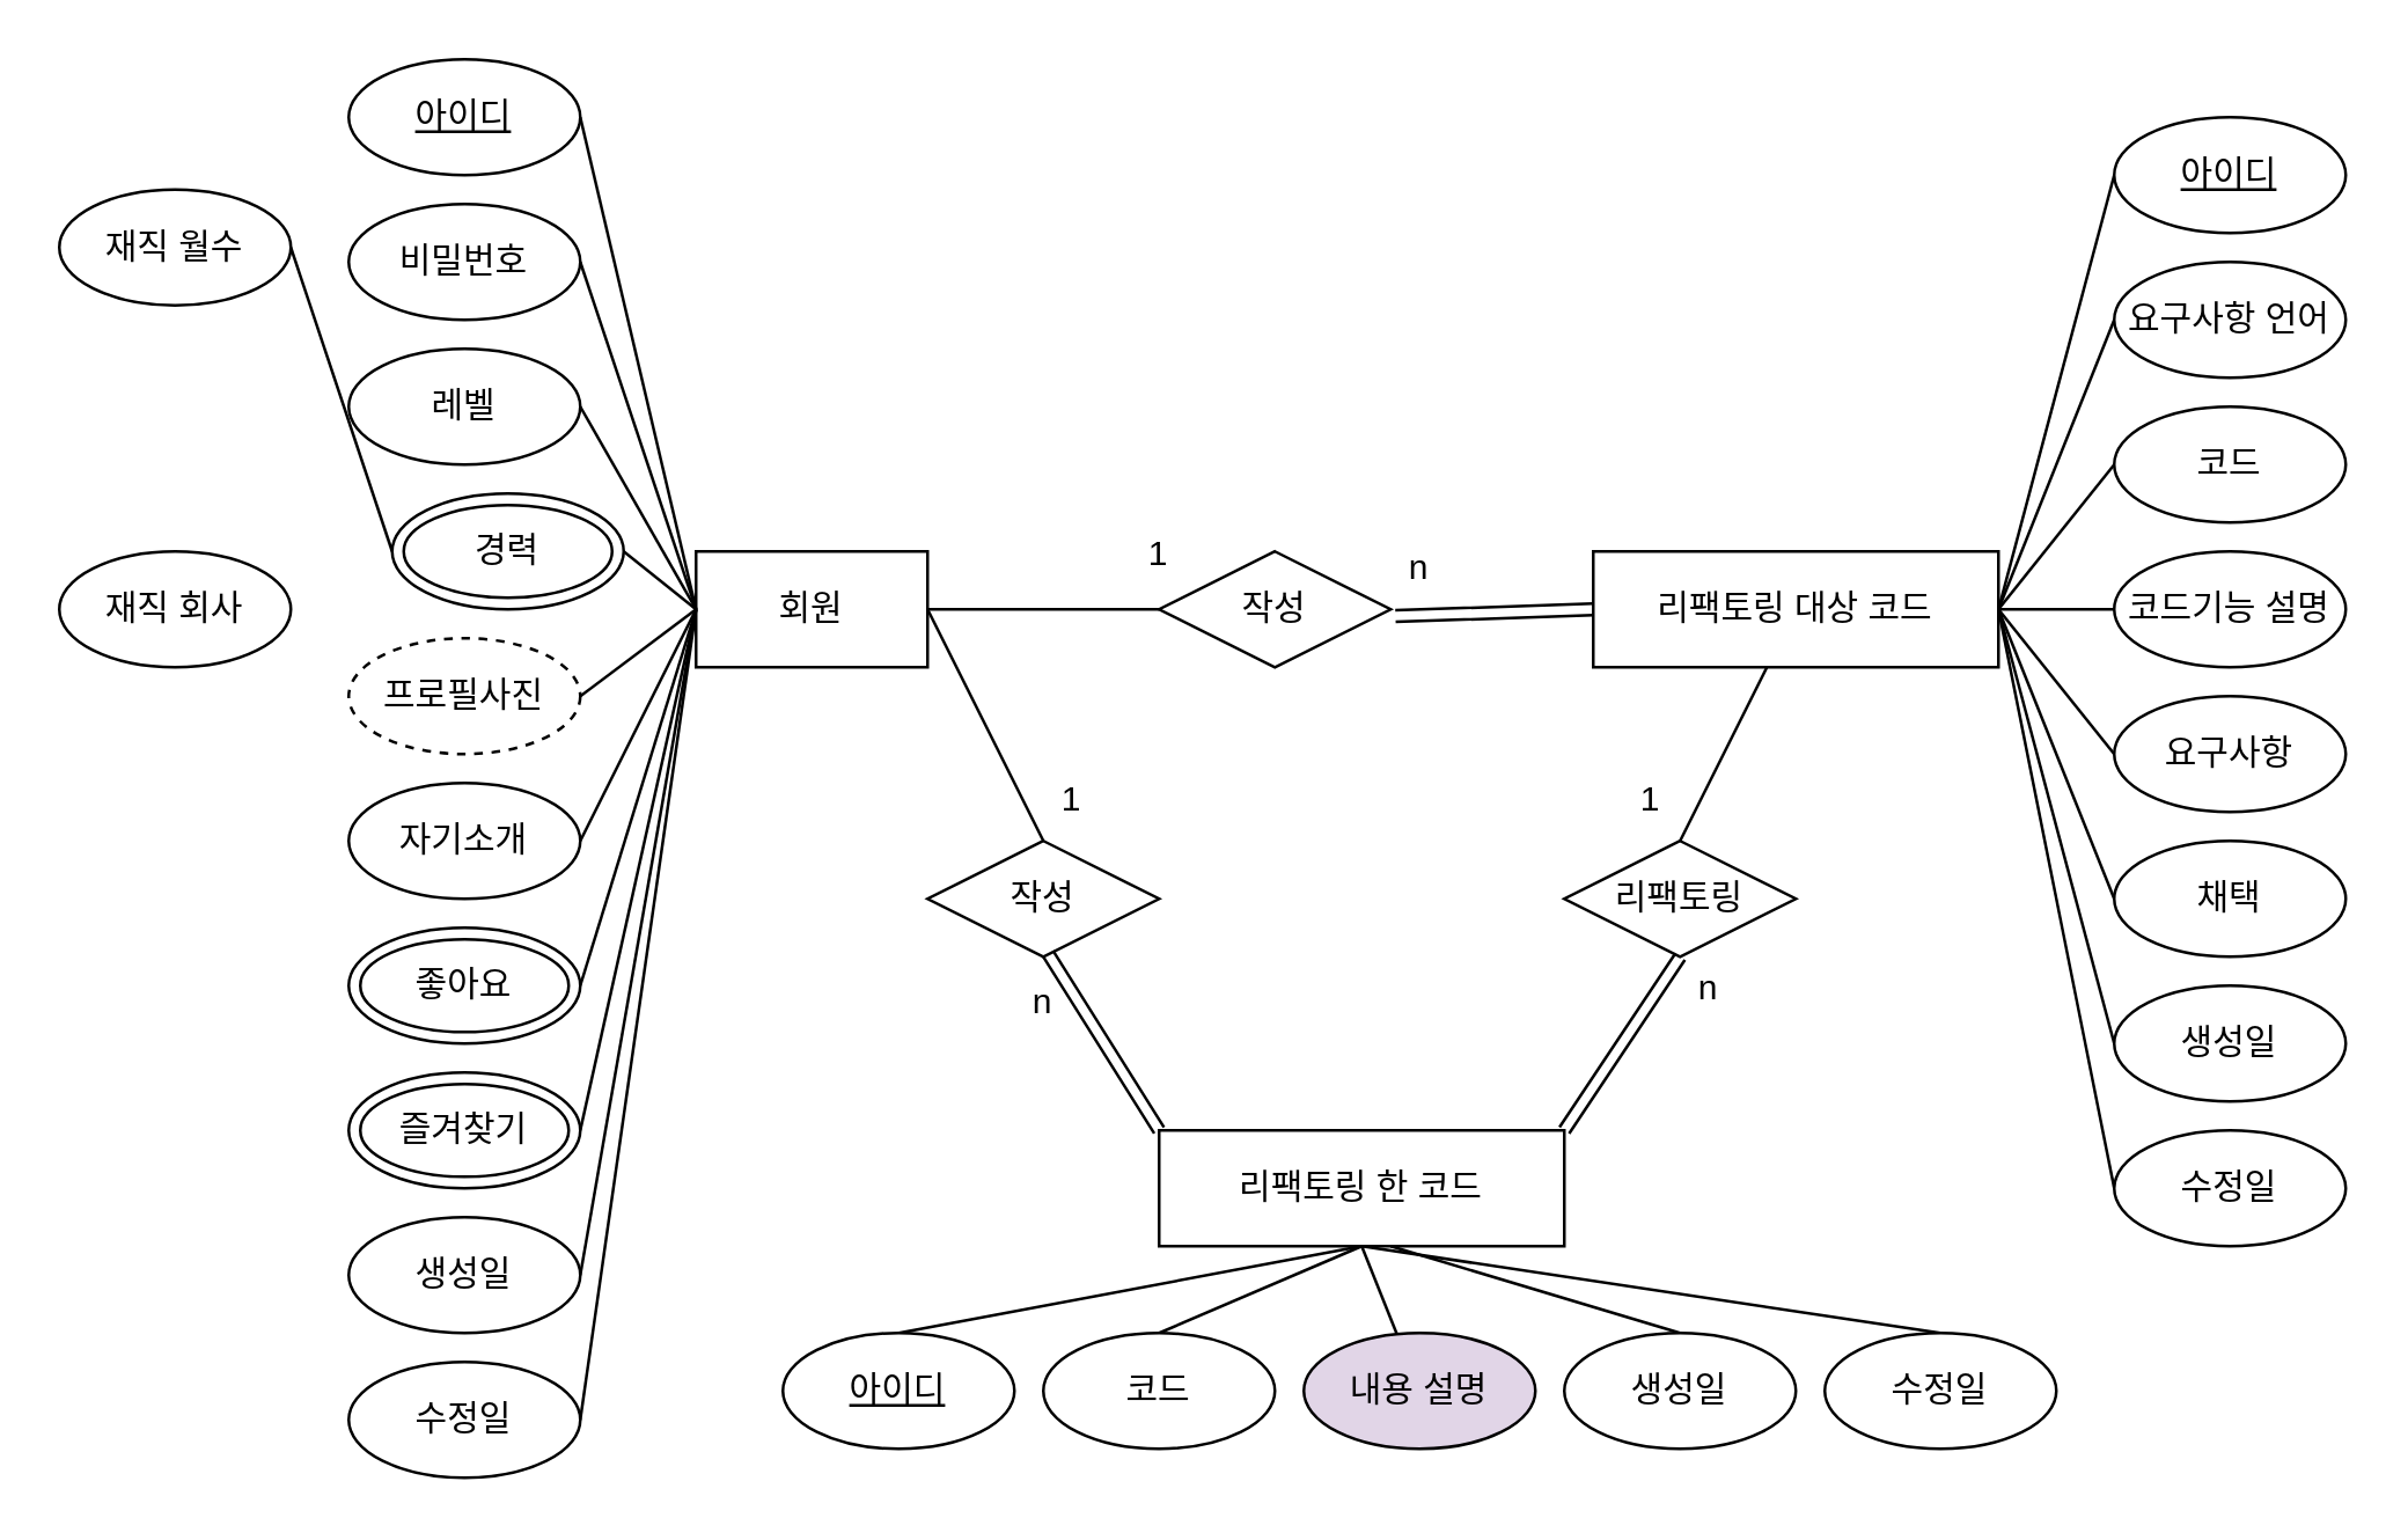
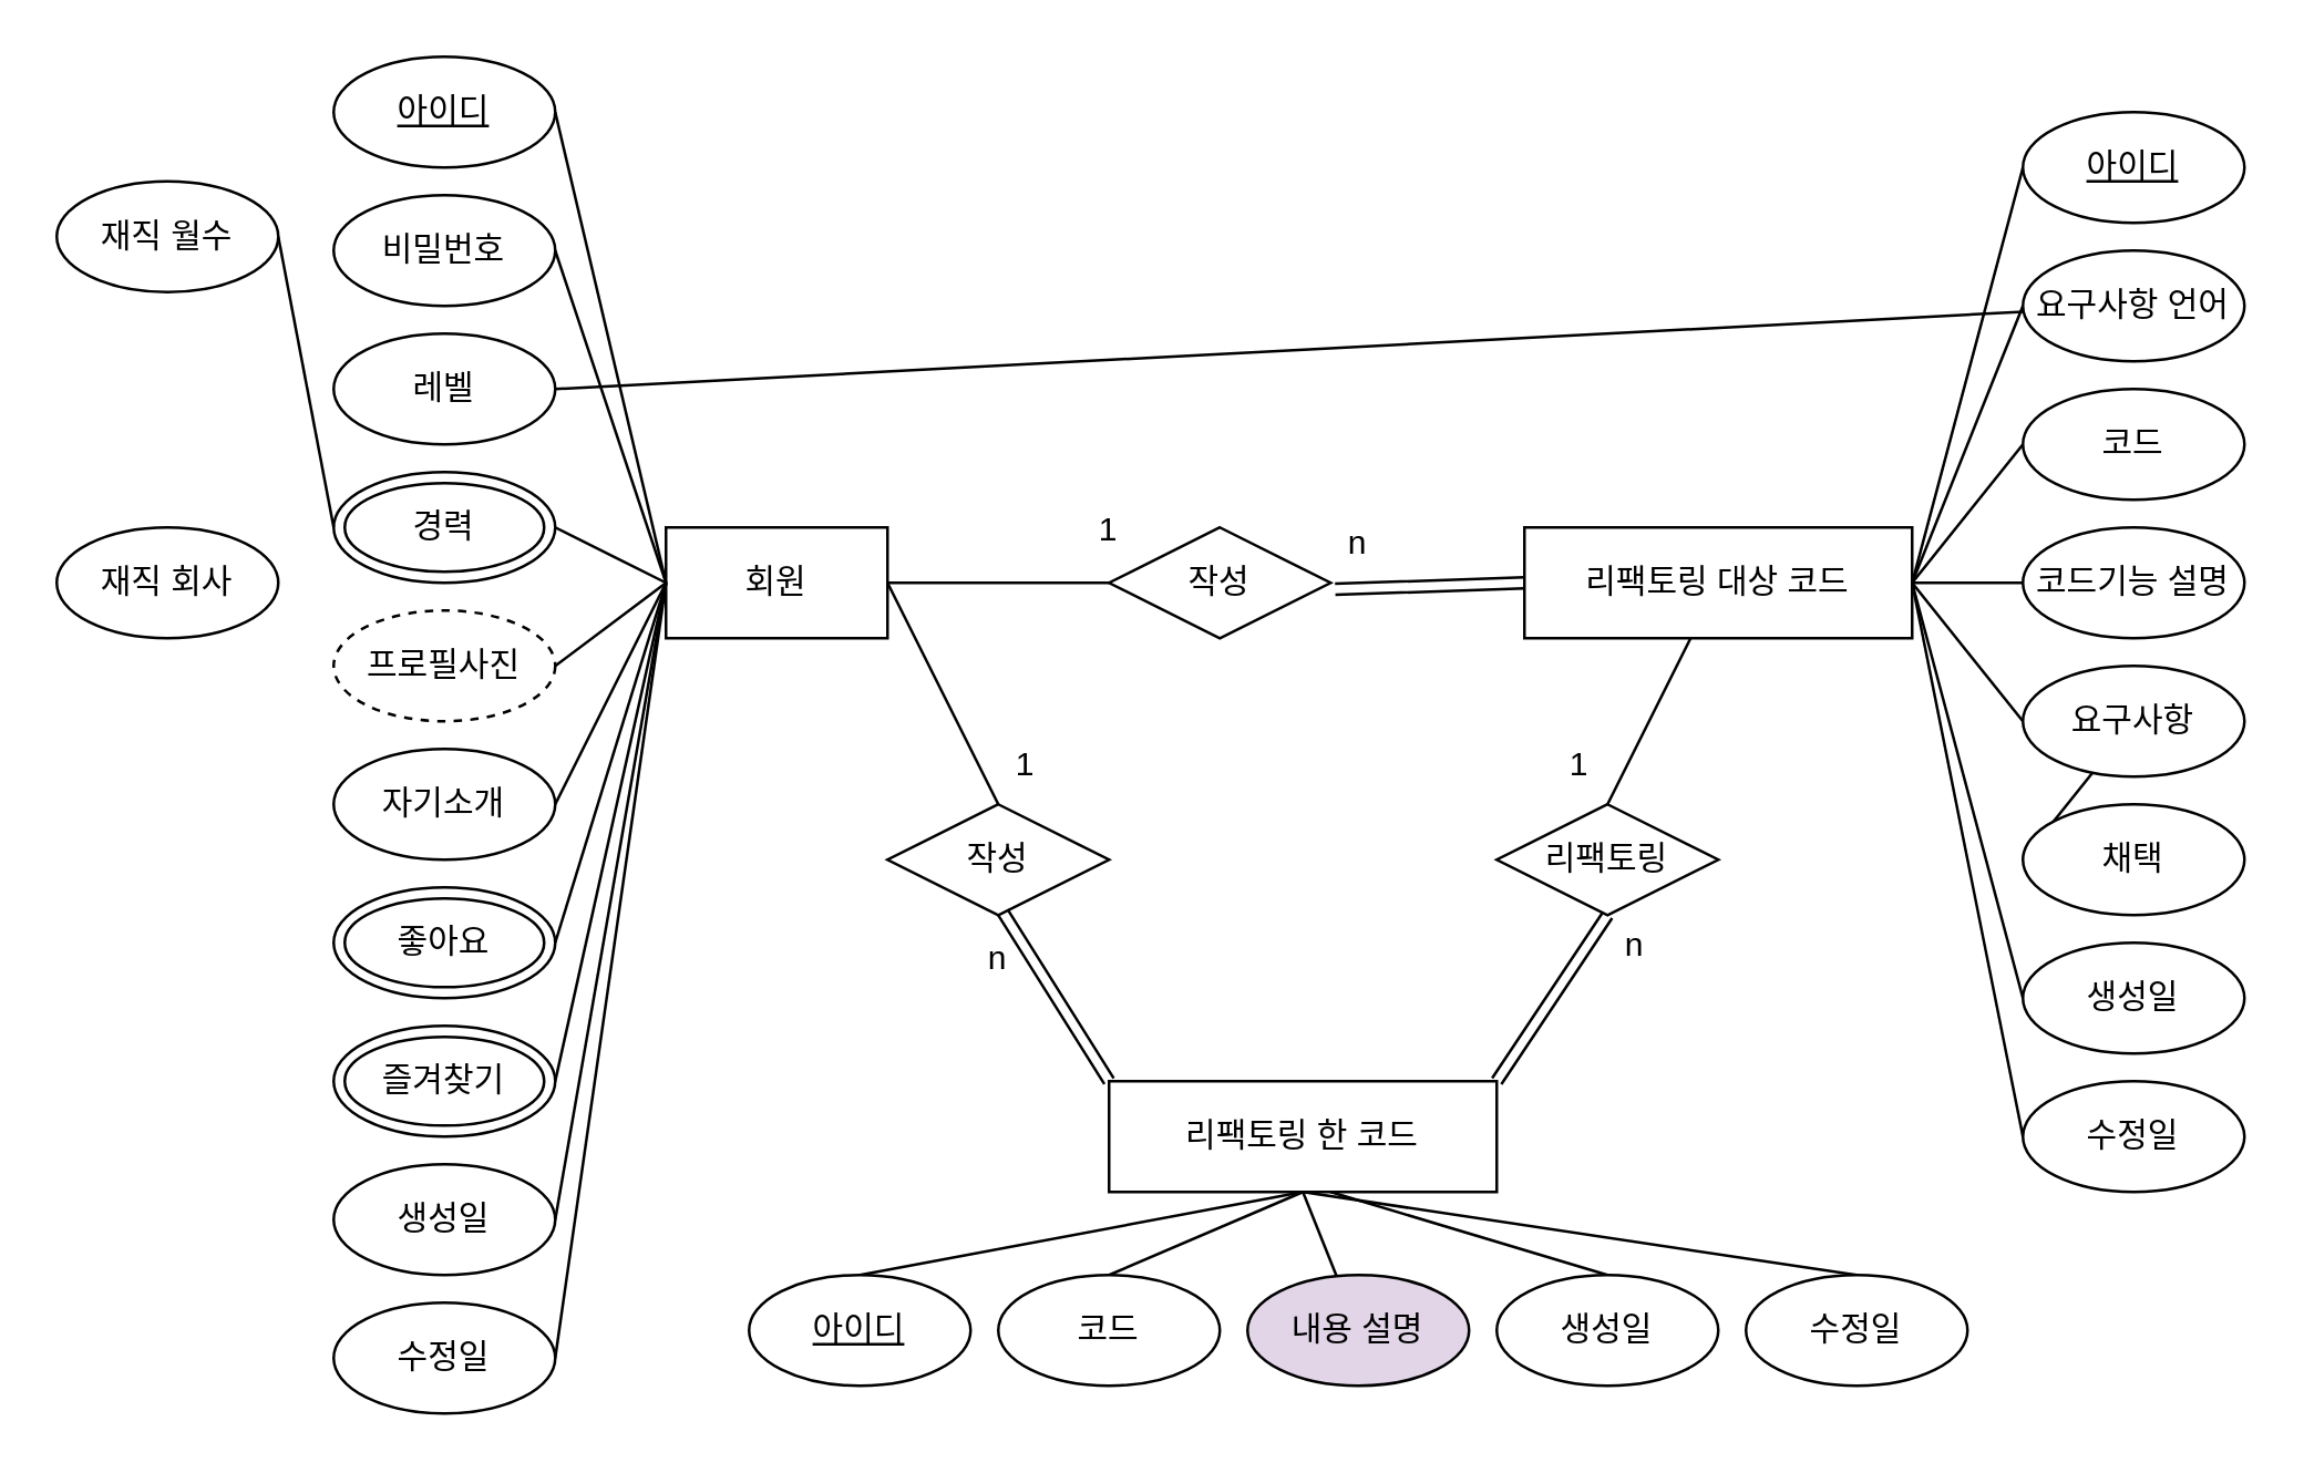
- <mxCell id="8" style="edgeStyle=none;rounded=0;orthogonalLoop=1;jettySize=auto;html=1;entryX=0;entryY=0.5;entryDx=0;entryDy=0;endArrow=none;endFill=0;exitX=1;exitY=0.5;exitDx=0;exitDy=0;" edge="1" parent="1" source="9" target="3"><mxGeometry relative="1" as="geometry" /></mxCell>
+ <mxCell id="8" style="edgeStyle=none;rounded=0;orthogonalLoop=1;jettySize=auto;html=1;endArrow=none;endFill=0;exitX=1;exitY=0.5;exitDx=0;exitDy=0;" edge="1" parent="1" source="9" target="30"><mxGeometry relative="1" as="geometry" /></mxCell>
- <mxCell id="11" value="경력" style="ellipse;shape=doubleEllipse;whiteSpace=wrap;html=1;" vertex="1" parent="1"><mxGeometry x="135" y="170" width="80" height="40" as="geometry" /></mxCell>
+ <mxCell id="11" value="경력" style="ellipse;shape=doubleEllipse;whiteSpace=wrap;html=1;" vertex="1" parent="1"><mxGeometry x="120" y="170" width="80" height="40" as="geometry" /></mxCell>
- <mxCell id="37" style="edgeStyle=none;rounded=0;orthogonalLoop=1;jettySize=auto;html=1;entryX=1;entryY=0.5;entryDx=0;entryDy=0;endArrow=none;endFill=0;exitX=0;exitY=0.5;exitDx=0;exitDy=0;" edge="1" parent="1" source="38" target="26"><mxGeometry relative="1" as="geometry" /></mxCell>
+ <mxCell id="37" style="edgeStyle=none;rounded=0;orthogonalLoop=1;jettySize=auto;html=1;endArrow=none;endFill=0;exitX=0;exitY=0.5;exitDx=0;exitDy=0;" edge="1" parent="1" source="38" target="36"><mxGeometry relative="1" as="geometry" /></mxCell>
